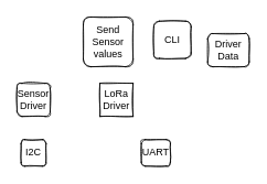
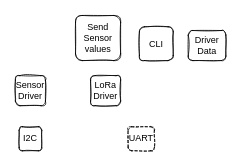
- <mxCell id="7" value="CLI" style="rounded=1;whiteSpace=wrap;html=1;sketch=1;" parent="1" vertex="1"><mxGeometry x="185" y="25" width="45" height="45" as="geometry" /></mxCell>
+ <mxCell id="7" value="CLI" style="rounded=1;whiteSpace=wrap;html=1;sketch=1;" parent="1" vertex="1"><mxGeometry x="185" y="35" width="45" height="45" as="geometry" /></mxCell>
- <mxCell id="5" value="LoRa&lt;br&gt;Driver" style="whiteSpace=wrap;html=1;sketch=1;rounded=0;" parent="1" vertex="1"><mxGeometry x="120" y="100" width="40" height="40" as="geometry" /></mxCell>
+ <mxCell id="5" value="LoRa&lt;br&gt;Driver" style="rounded=1;whiteSpace=wrap;html=1;sketch=1;" parent="1" vertex="1"><mxGeometry x="120" y="100" width="40" height="40" as="geometry" /></mxCell>
- <mxCell id="6" value="UART" style="rounded=1;whiteSpace=wrap;html=1;sketch=1;" parent="1" vertex="1"><mxGeometry x="170" y="168" width="35" height="32" as="geometry" /></mxCell>
+ <mxCell id="6" value="UART" style="rounded=1;whiteSpace=wrap;html=1;sketch=1;dashed=1;" parent="1" vertex="1"><mxGeometry x="170" y="168" width="35" height="32" as="geometry" /></mxCell>
